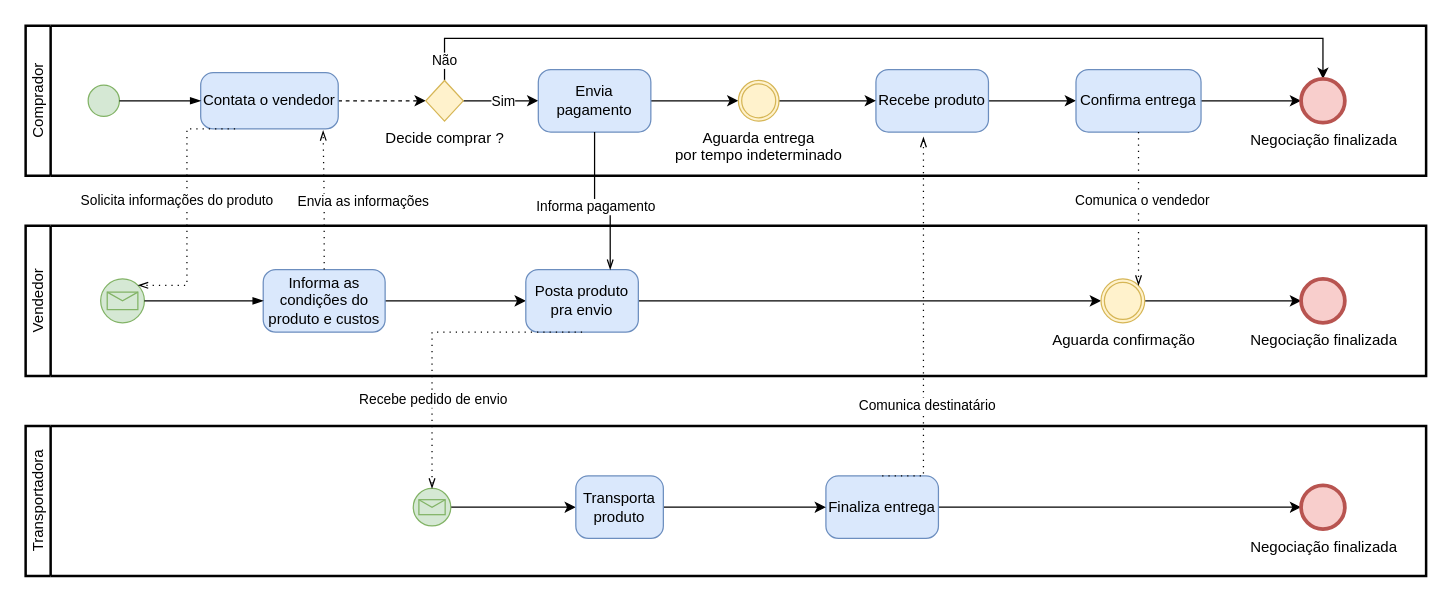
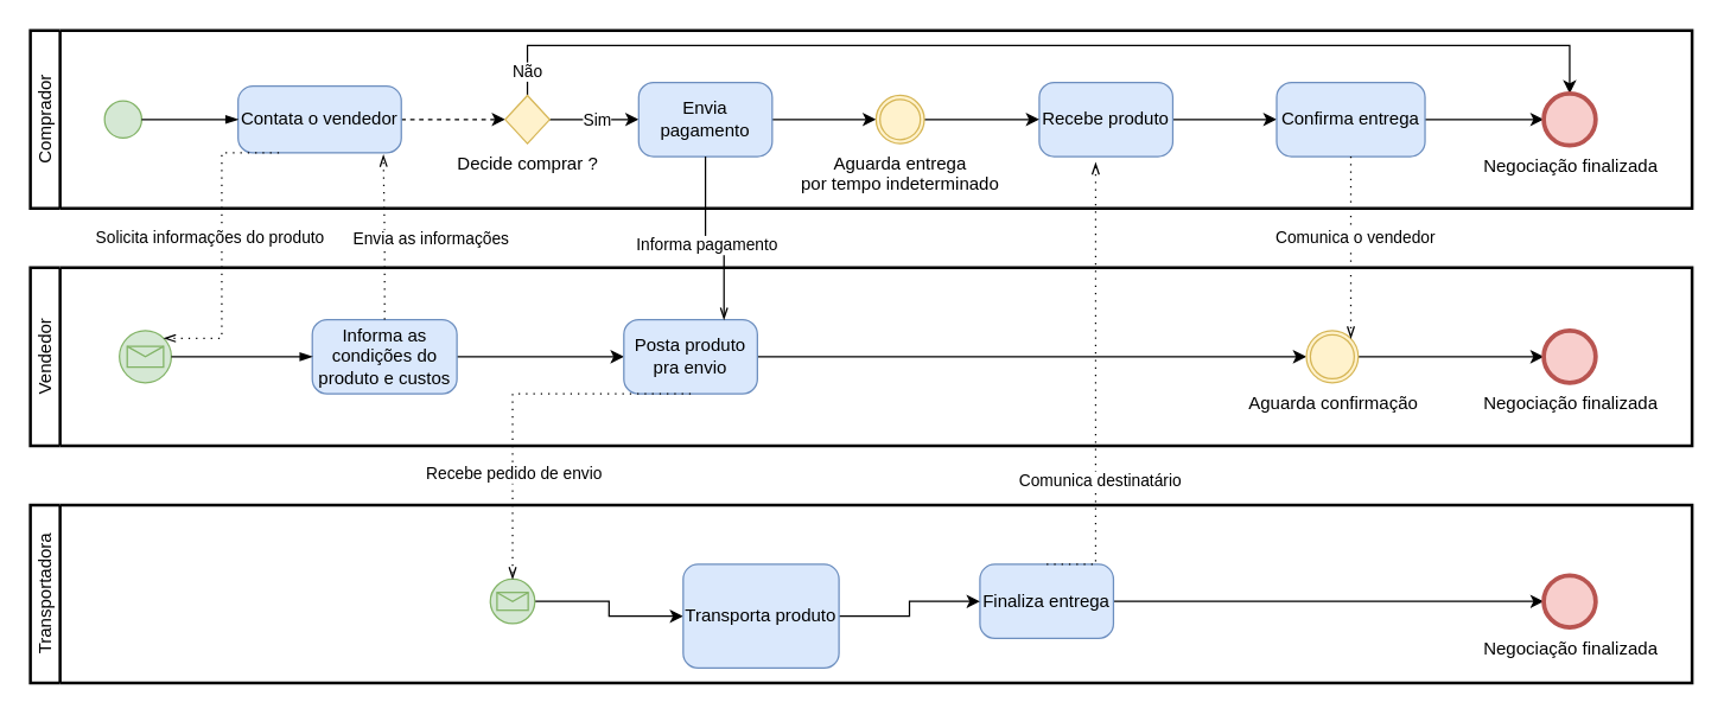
- <mxCell id="37" value="Transporta produto" style="points=[[0.25,0,0],[0.5,0,0],[0.75,0,0],[1,0.25,0],[1,0.5,0],[1,0.75,0],[0.75,1,0],[0.5,1,0],[0.25,1,0],[0,0.75,0],[0,0.5,0],[0,0.25,0]];shape=mxgraph.bpmn.task;whiteSpace=wrap;rectStyle=rounded;size=10;html=1;container=1;expand=0;collapsible=0;taskMarker=abstract;fillColor=#dae8fc;strokeColor=#6c8ebf;" parent="31" vertex="1"><mxGeometry x="440" y="40" width="70" height="50" as="geometry" /></mxCell>
+ <mxCell id="37" value="Transporta produto" style="points=[[0.25,0,0],[0.5,0,0],[0.75,0,0],[1,0.25,0],[1,0.5,0],[1,0.75,0],[0.75,1,0],[0.5,1,0],[0.25,1,0],[0,0.75,0],[0,0.5,0],[0,0.25,0]];shape=mxgraph.bpmn.task;whiteSpace=wrap;rectStyle=rounded;size=10;html=1;container=1;expand=0;collapsible=0;taskMarker=abstract;fillColor=#dae8fc;strokeColor=#6c8ebf;" parent="31" vertex="1"><mxGeometry x="440" y="40" width="105" height="70" as="geometry" /></mxCell>
